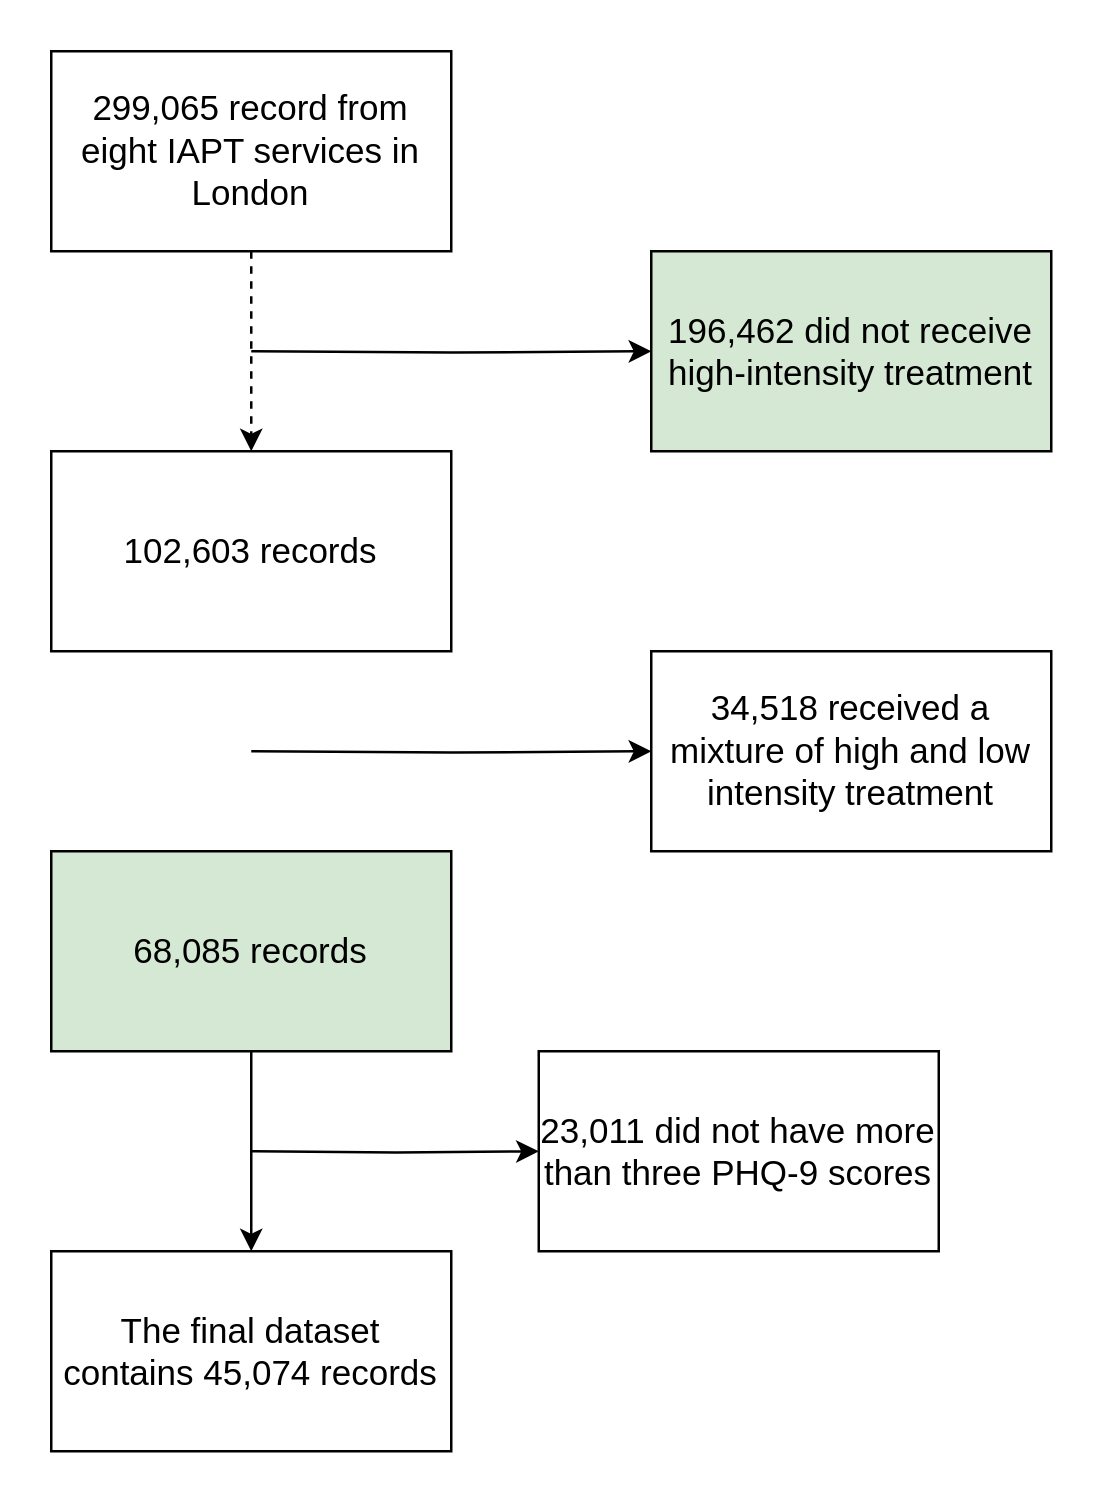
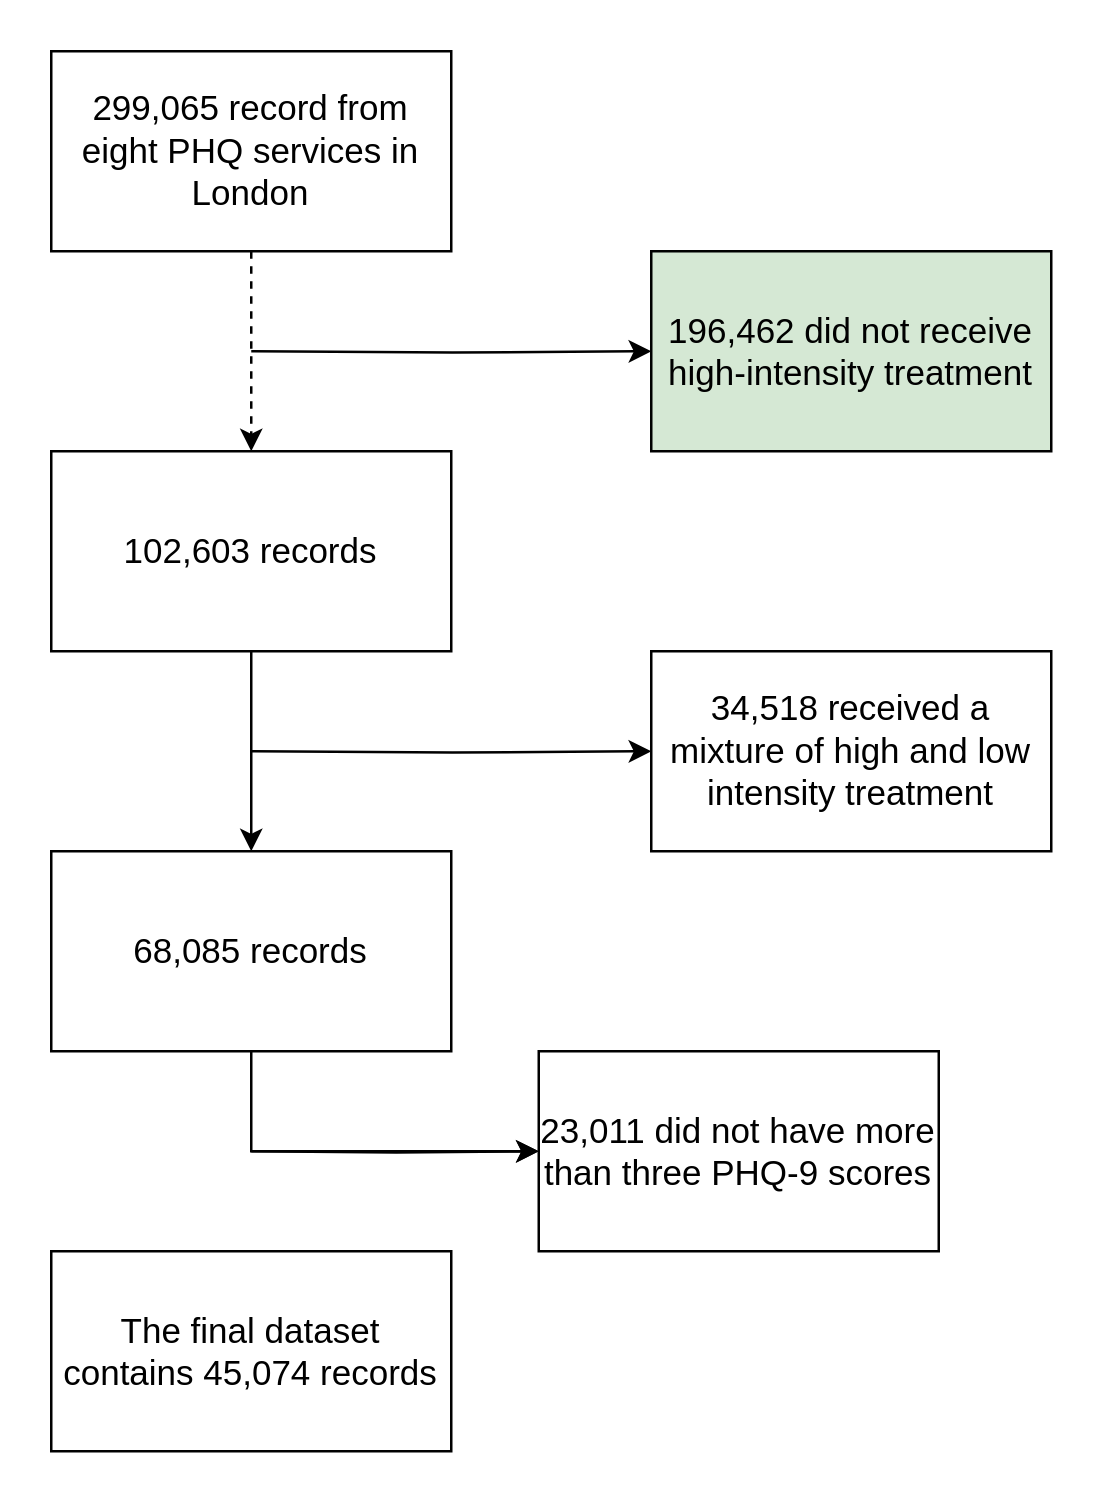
- <mxCell id="3" value="&lt;font style=&quot;font-size: 14px&quot;&gt;299,065 record from eight IAPT services in London&lt;/font&gt;" style="rounded=0;whiteSpace=wrap;html=1;" parent="1" vertex="1"><mxGeometry x="20" y="20" width="160" height="80" as="geometry" /></mxCell>
+ <mxCell id="3" value="&lt;font style=&quot;font-size: 14px&quot;&gt;299,065 record from eight PHQ services in London&lt;/font&gt;" style="rounded=0;whiteSpace=wrap;html=1;" parent="1" vertex="1"><mxGeometry x="20" y="20" width="160" height="80" as="geometry" /></mxCell>
+ <mxCell id="4" style="edgeStyle=orthogonalEdgeStyle;rounded=0;orthogonalLoop=1;jettySize=auto;html=1;entryX=0.5;entryY=0;entryDx=0;entryDy=0;" parent="1" source="5" target="7" edge="1"><mxGeometry relative="1" as="geometry" /></mxCell>
- <mxCell id="7" value="&lt;div&gt;&lt;font style=&quot;font-size: 14px&quot;&gt;68,085 records&lt;/font&gt;&lt;/div&gt;" style="rounded=0;whiteSpace=wrap;html=1;fillColor=#d5e8d4;" parent="1" vertex="1"><mxGeometry x="20" y="340" width="160" height="80" as="geometry" /></mxCell>
+ <mxCell id="7" value="&lt;div&gt;&lt;font style=&quot;font-size: 14px&quot;&gt;68,085 records&lt;/font&gt;&lt;/div&gt;" style="rounded=0;whiteSpace=wrap;html=1;" parent="1" vertex="1"><mxGeometry x="20" y="340" width="160" height="80" as="geometry" /></mxCell>
- <mxCell id="6" style="edgeStyle=orthogonalEdgeStyle;rounded=0;orthogonalLoop=1;jettySize=auto;html=1;exitX=0.5;exitY=1;exitDx=0;exitDy=0;entryX=0.5;entryY=0;entryDx=0;entryDy=0;" parent="1" source="7" target="8" edge="1"><mxGeometry relative="1" as="geometry" /></mxCell>
+ <mxCell id="6" style="edgeStyle=orthogonalEdgeStyle;rounded=0;orthogonalLoop=1;jettySize=auto;html=1;exitX=0.5;exitY=1;exitDx=0;exitDy=0;" parent="1" source="7" target="14" edge="1"><mxGeometry relative="1" as="geometry" /></mxCell>
